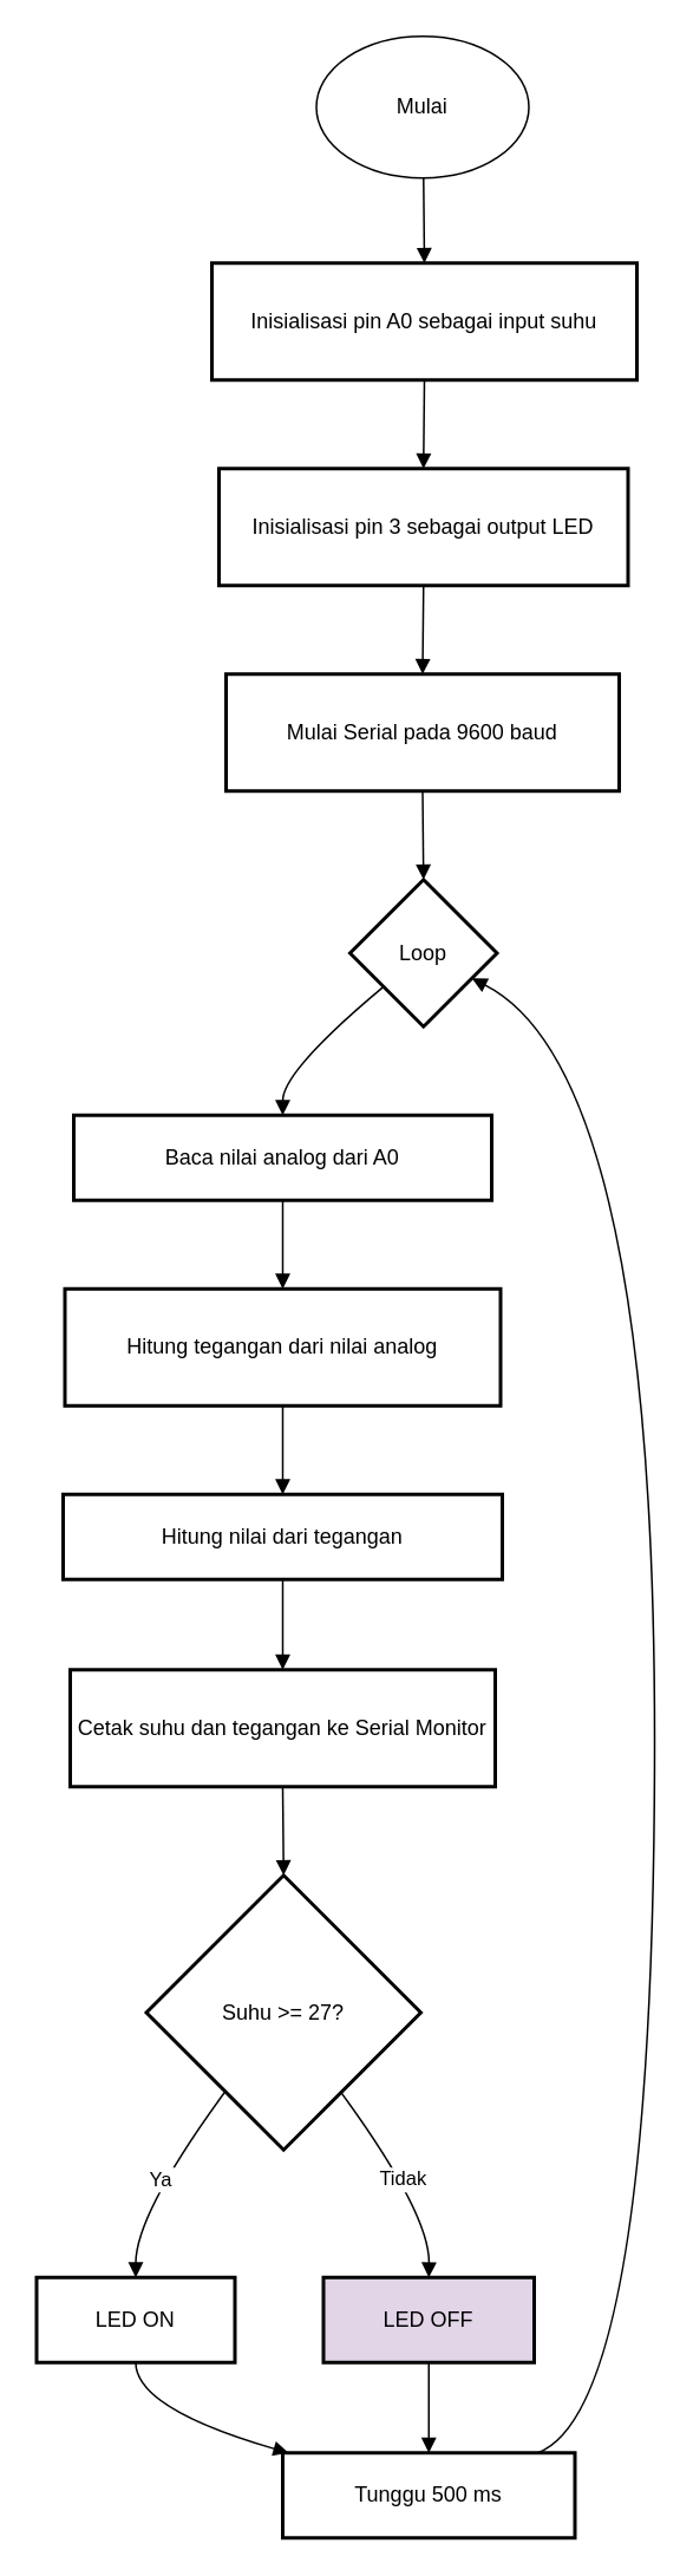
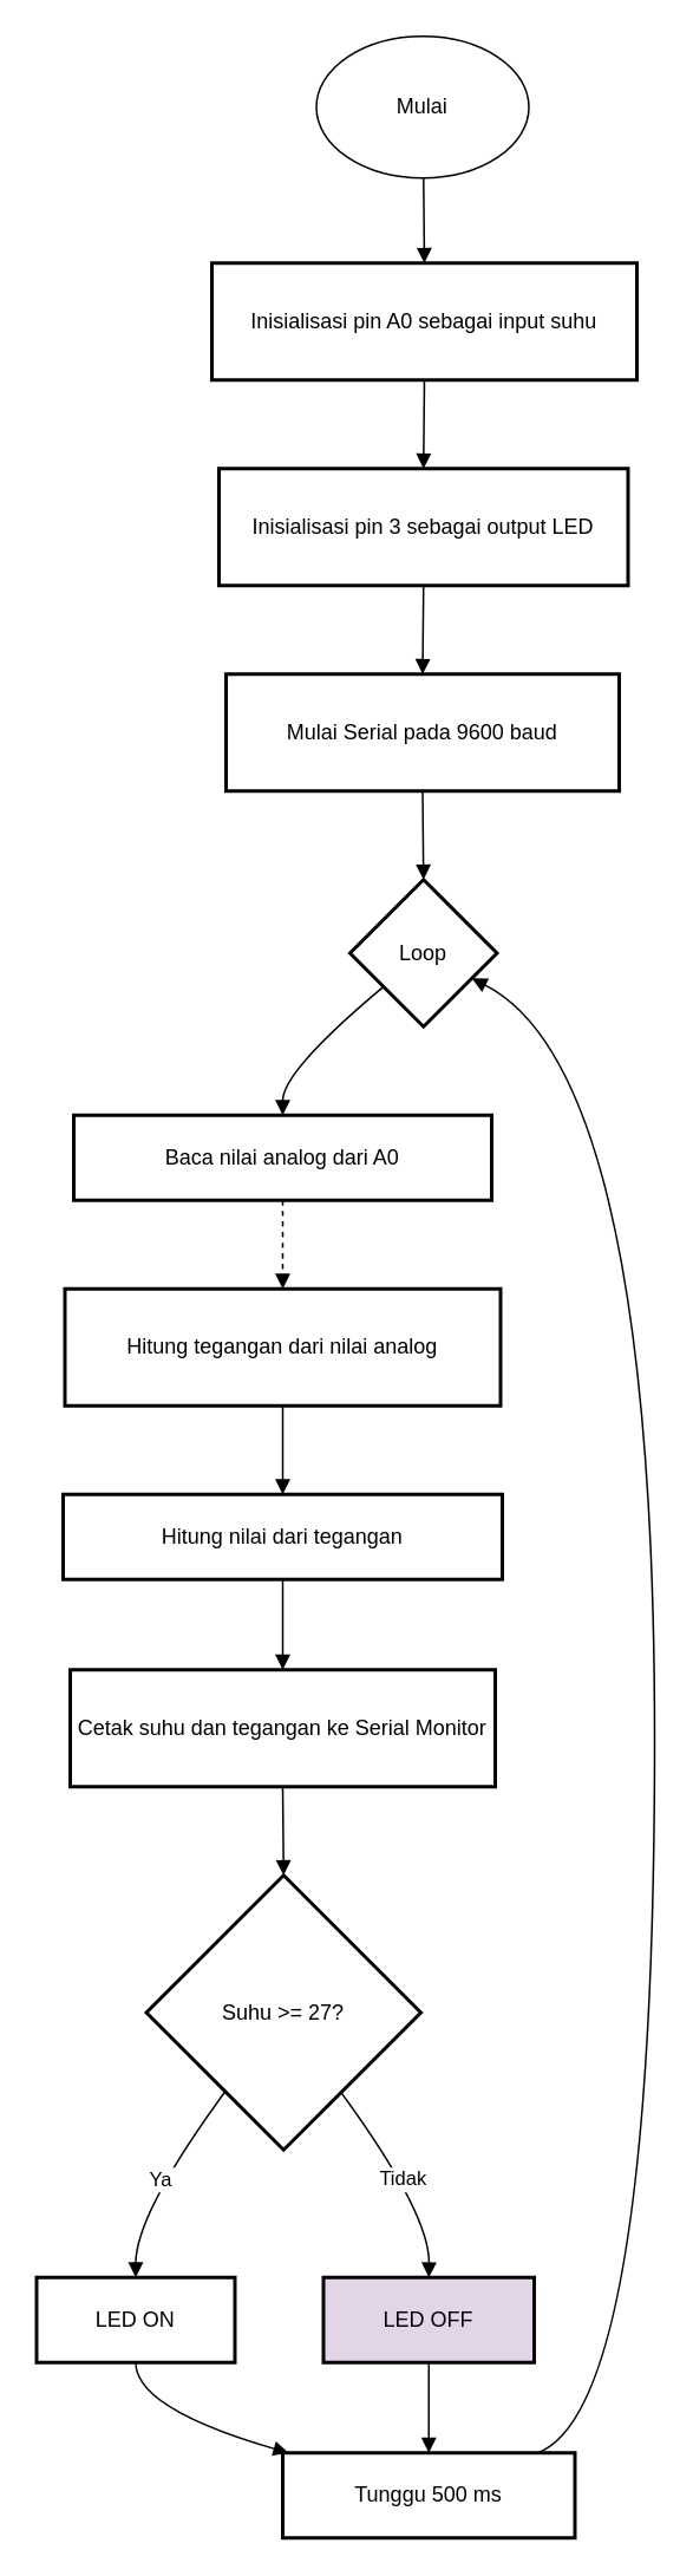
- <mxCell id="19" value="" style="curved=1;startArrow=none;endArrow=block;exitX=0.5;exitY=1.01;entryX=0.5;entryY=0.01;rounded=0;" edge="1" parent="1" source="6" target="7"><mxGeometry relative="1" as="geometry"><Array as="points" /></mxGeometry></mxCell>
+ <mxCell id="19" value="" style="curved=1;startArrow=none;endArrow=block;exitX=0.5;exitY=1.01;entryX=0.5;entryY=0.01;rounded=0;dashed=1;" edge="1" parent="1" source="6" target="7"><mxGeometry relative="1" as="geometry"><Array as="points" /></mxGeometry></mxCell>
